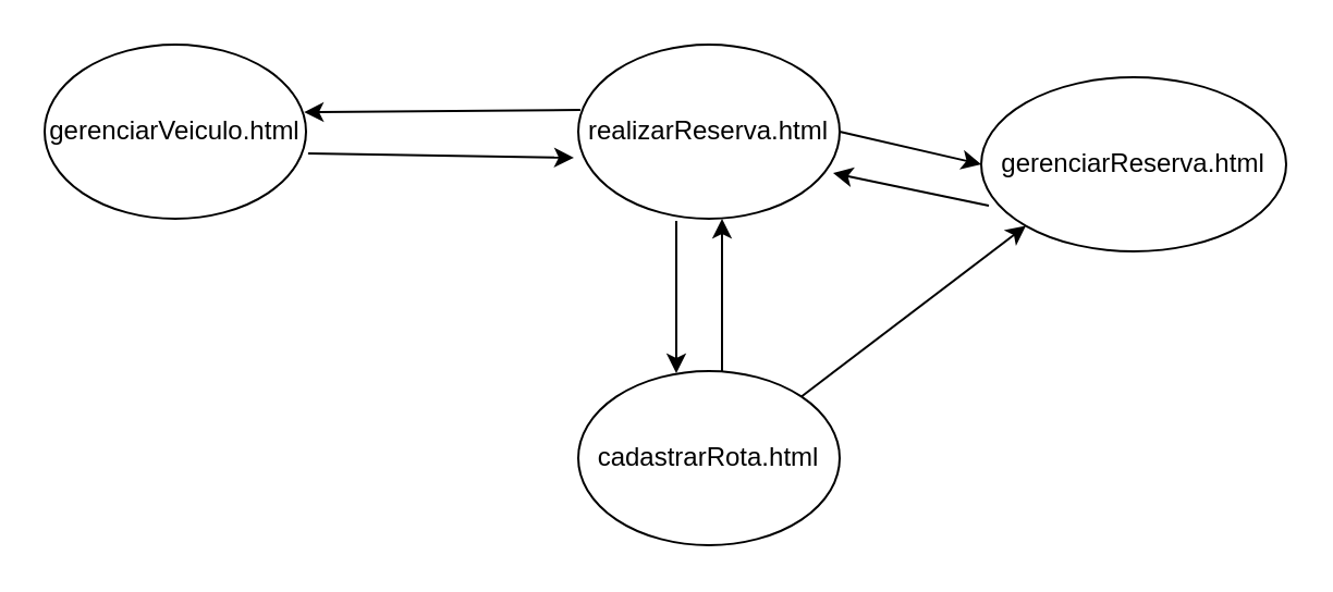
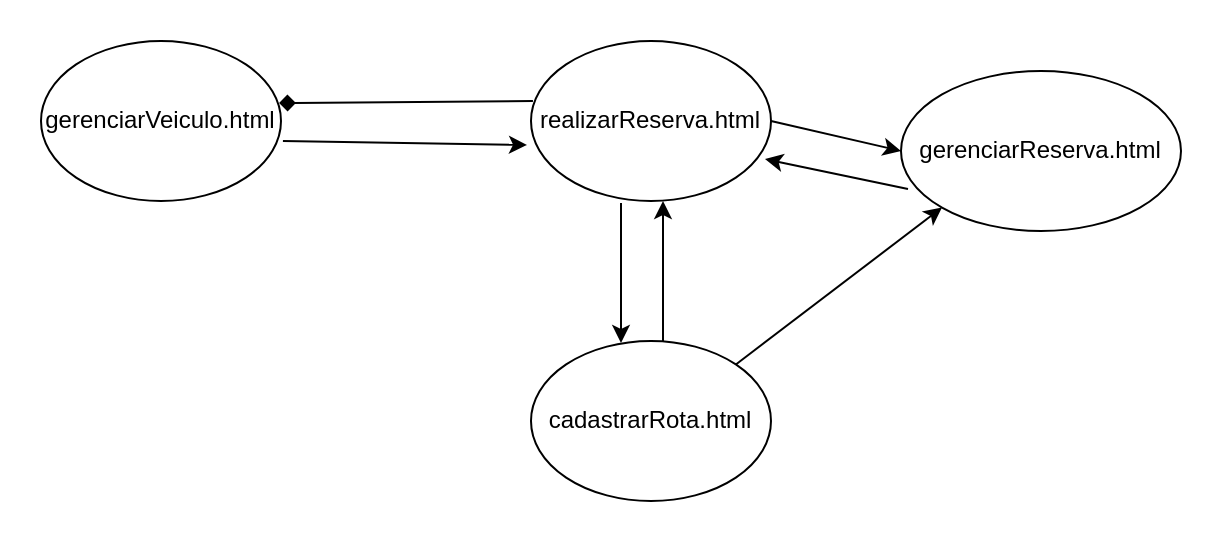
- <mxCell id="6" value="" style="endArrow=classic;html=1;exitX=0.008;exitY=0.375;exitDx=0;exitDy=0;entryX=0.992;entryY=0.388;entryDx=0;entryDy=0;entryPerimeter=0;exitPerimeter=0;" edge="1" parent="1" source="3" target="2"><mxGeometry width="50" height="50" relative="1" as="geometry"><mxPoint x="175" y="130" as="sourcePoint" /><mxPoint x="225" y="80" as="targetPoint" /></mxGeometry></mxCell>
+ <mxCell id="6" value="" style="endArrow=diamond;html=1;exitX=0.008;exitY=0.375;exitDx=0;exitDy=0;entryX=0.992;entryY=0.388;entryDx=0;entryDy=0;entryPerimeter=0;exitPerimeter=0;" edge="1" parent="1" source="3" target="2"><mxGeometry width="50" height="50" relative="1" as="geometry"><mxPoint x="175" y="130" as="sourcePoint" /><mxPoint x="225" y="80" as="targetPoint" /></mxGeometry></mxCell>
